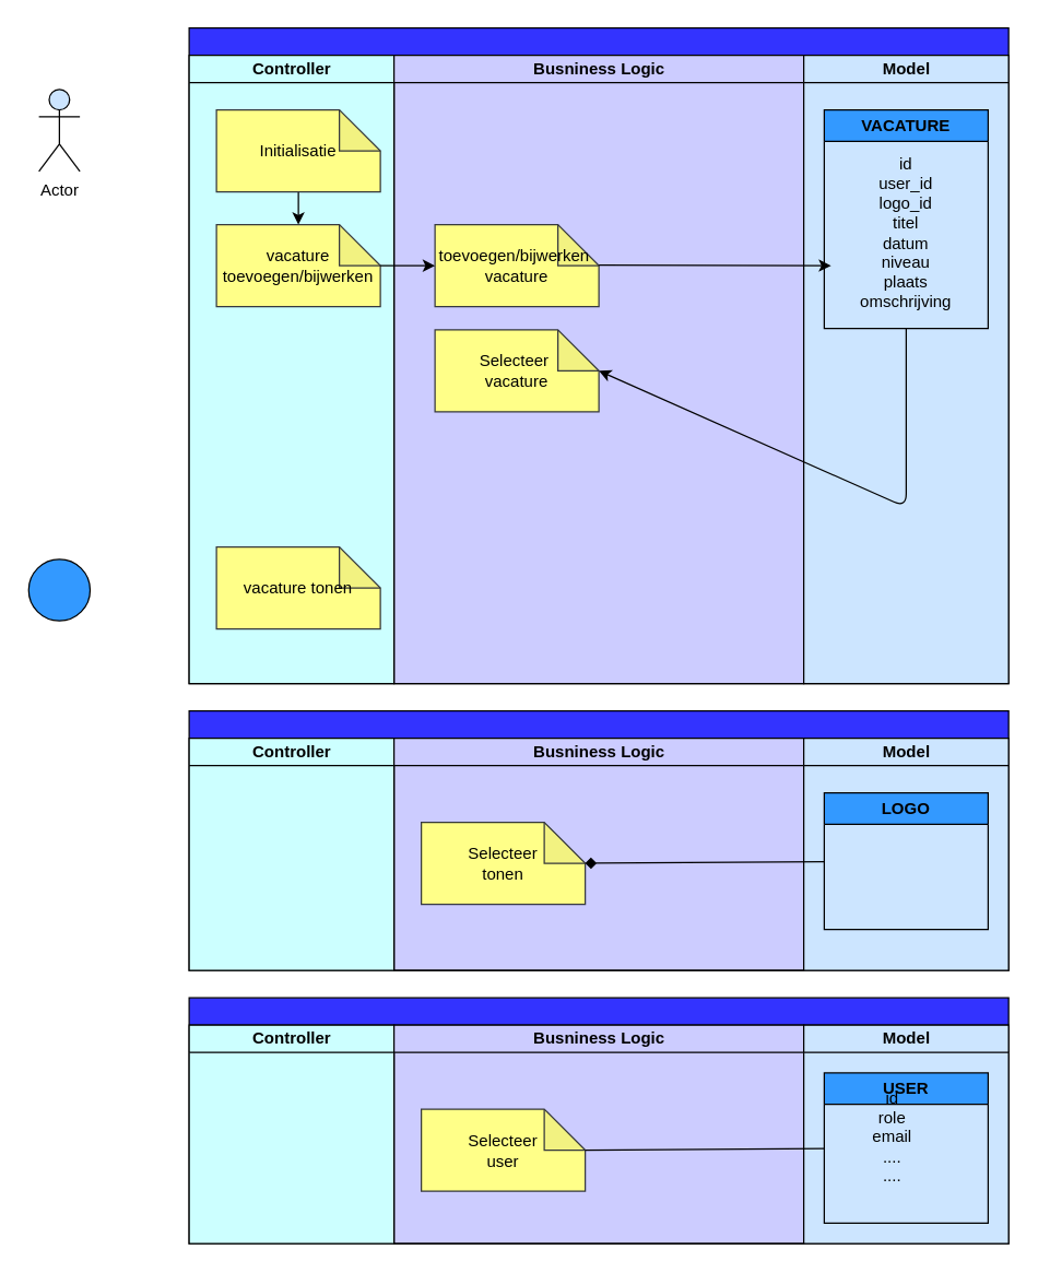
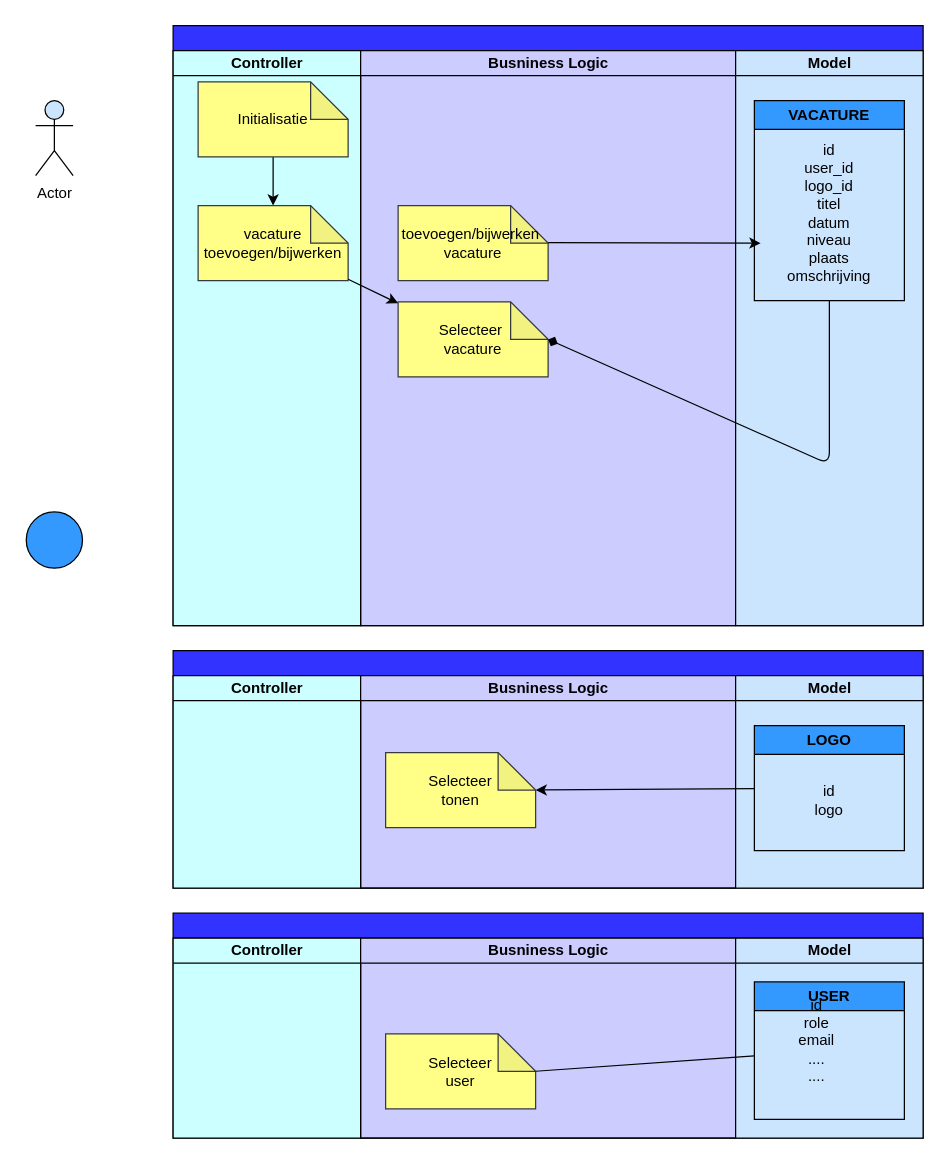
- <mxCell id="17" value="Actor" style="shape=umlActor;verticalLabelPosition=bottom;verticalAlign=top;html=1;outlineConnect=0;labelBackgroundColor=none;strokeColor=#000000;fontColor=#000000;fillColor=#CCE5FF;" vertex="1" parent="1"><mxGeometry x="28" y="65" width="30" height="60" as="geometry" /></mxCell>
+ <mxCell id="17" value="Actor" style="shape=umlActor;verticalLabelPosition=bottom;verticalAlign=top;html=1;outlineConnect=0;labelBackgroundColor=none;strokeColor=#000000;fontColor=#000000;fillColor=#CCE5FF;" vertex="1" parent="1"><mxGeometry x="28" y="80" width="30" height="60" as="geometry" /></mxCell>
- <mxCell id="5" value="&lt;font color=&quot;#000000&quot;&gt;Initialisatie&lt;/font&gt;" style="shape=note;whiteSpace=wrap;html=1;backgroundOutline=1;darkOpacity=0.05;labelBackgroundColor=none;strokeColor=#36393d;fillColor=#ffff88;" vertex="1" parent="3"><mxGeometry x="20" y="40" width="120" height="60" as="geometry" /></mxCell>
+ <mxCell id="5" value="&lt;font color=&quot;#000000&quot;&gt;Initialisatie&lt;/font&gt;" style="shape=note;whiteSpace=wrap;html=1;backgroundOutline=1;darkOpacity=0.05;labelBackgroundColor=none;strokeColor=#36393d;fillColor=#ffff88;" vertex="1" parent="3"><mxGeometry x="20" y="25" width="120" height="60" as="geometry" /></mxCell>
- <mxCell id="14" value="" style="edgeStyle=none;html=1;strokeColor=#000000;" edge="1" parent="2" source="7" target="9"><mxGeometry relative="1" as="geometry" /></mxCell>
+ <mxCell id="14" value="" style="edgeStyle=none;html=1;strokeColor=#000000;" edge="1" parent="2" source="7" target="10"><mxGeometry relative="1" as="geometry" /></mxCell>
- <mxCell id="15" style="edgeStyle=none;html=1;entryX=0;entryY=0;entryDx=120.0;entryDy=30;entryPerimeter=0;strokeColor=#000000;" edge="1" parent="2" source="12" target="10"><mxGeometry relative="1" as="geometry"><Array as="points"><mxPoint x="525.0" y="351" /></Array></mxGeometry></mxCell>
+ <mxCell id="15" style="edgeStyle=none;html=1;entryX=0;entryY=0;entryDx=120.0;entryDy=30;entryPerimeter=0;strokeColor=#000000;endArrow=diamond;" edge="1" parent="2" source="12" target="10"><mxGeometry relative="1" as="geometry"><Array as="points"><mxPoint x="525.0" y="351" /></Array></mxGeometry></mxCell>
- <mxCell id="6" value="&lt;font color=&quot;#000000&quot;&gt;vacature tonen&lt;br&gt;&lt;/font&gt;" style="shape=note;whiteSpace=wrap;html=1;backgroundOutline=1;darkOpacity=0.05;labelBackgroundColor=none;strokeColor=#36393d;fillColor=#ffff88;" vertex="1" parent="3"><mxGeometry x="20" y="360" width="120" height="60" as="geometry" /></mxCell>
- <mxCell id="26" style="edgeStyle=none;html=1;entryX=0;entryY=0;entryDx=120;entryDy=30;entryPerimeter=0;strokeColor=#000000;endArrow=diamond;" edge="1" parent="19" source="24" target="22"><mxGeometry relative="1" as="geometry" /></mxCell>
+ <mxCell id="26" style="edgeStyle=none;html=1;entryX=0;entryY=0;entryDx=120;entryDy=30;entryPerimeter=0;strokeColor=#000000;" edge="1" parent="19" source="24" target="22"><mxGeometry relative="1" as="geometry" /></mxCell>
+ <mxCell id="25" value="id&lt;br&gt;logo" style="text;html=1;strokeColor=none;fillColor=none;align=center;verticalAlign=middle;whiteSpace=wrap;rounded=0;labelBackgroundColor=none;fontColor=#000000;" vertex="1" parent="24"><mxGeometry x="30" y="21.5" width="60" height="77" as="geometry" /></mxCell>
- <mxCell id="30" value="&lt;font color=&quot;#000000&quot;&gt;Selecteer&lt;br&gt;user&lt;br&gt;&lt;/font&gt;" style="shape=note;whiteSpace=wrap;html=1;backgroundOutline=1;darkOpacity=0.05;labelBackgroundColor=none;strokeColor=#36393d;fillColor=#ffff88;" vertex="1" parent="29"><mxGeometry x="20.0" y="61.5" width="120" height="60" as="geometry" /></mxCell>
+ <mxCell id="30" value="&lt;font color=&quot;#000000&quot;&gt;Selecteer&lt;br&gt;user&lt;br&gt;&lt;/font&gt;" style="shape=note;whiteSpace=wrap;html=1;backgroundOutline=1;darkOpacity=0.05;labelBackgroundColor=none;strokeColor=#36393d;fillColor=#ffff88;" vertex="1" parent="29"><mxGeometry x="20.0" y="76.5" width="120" height="60" as="geometry" /></mxCell>
